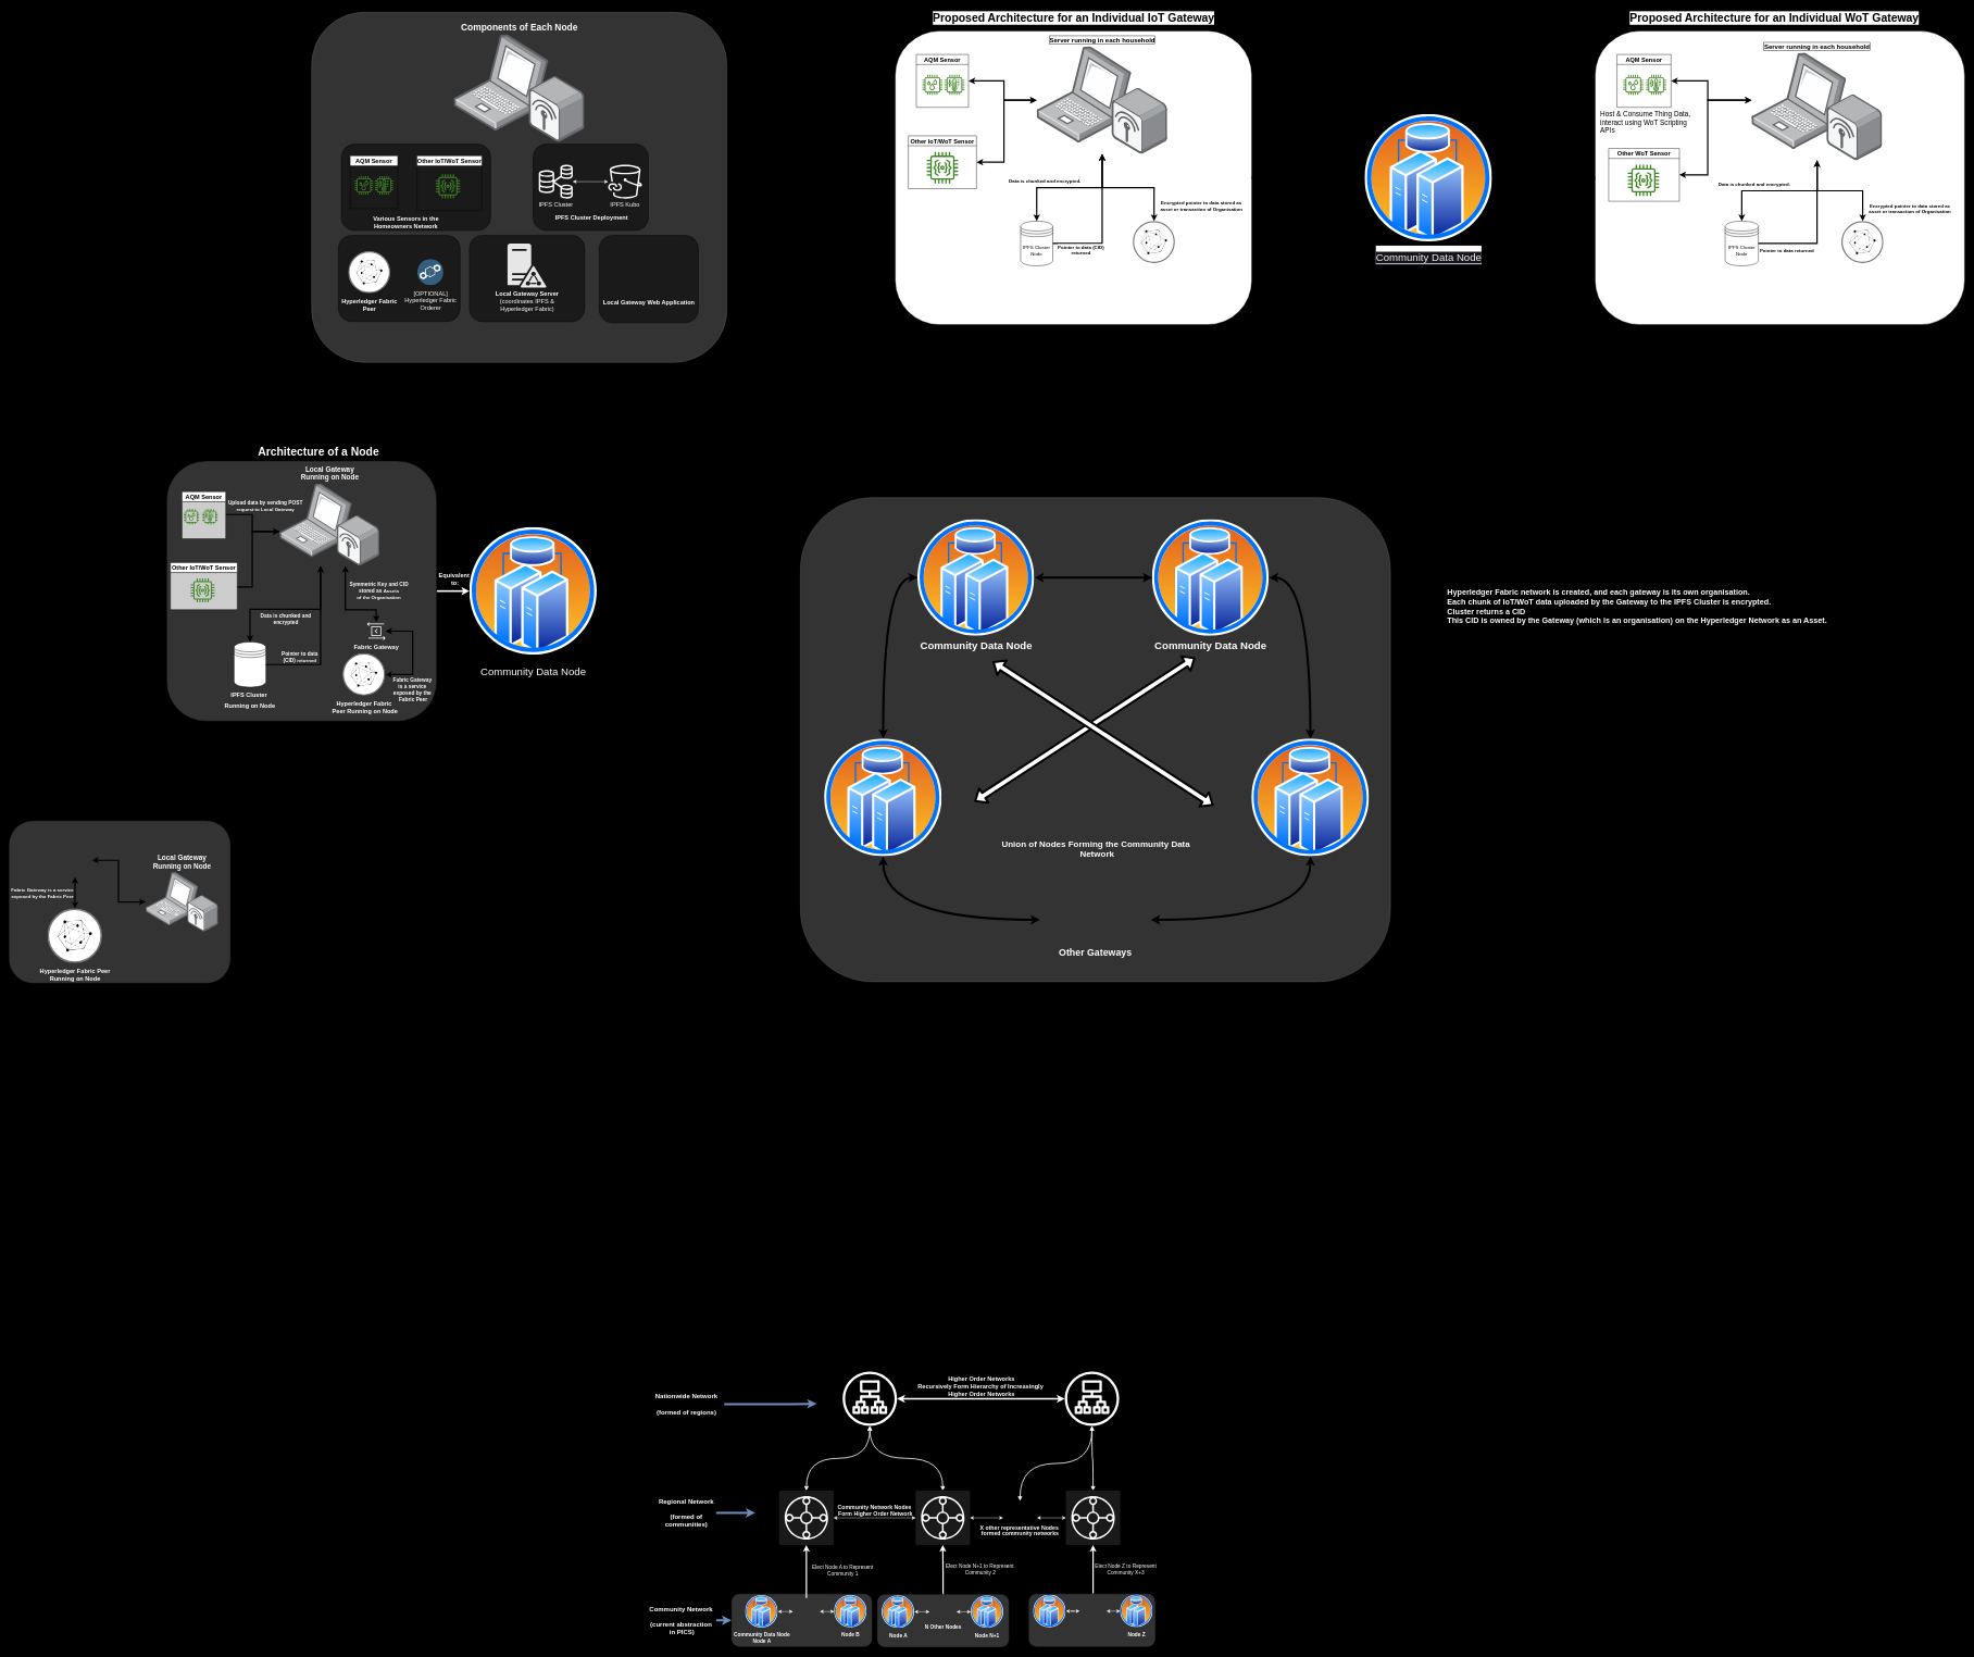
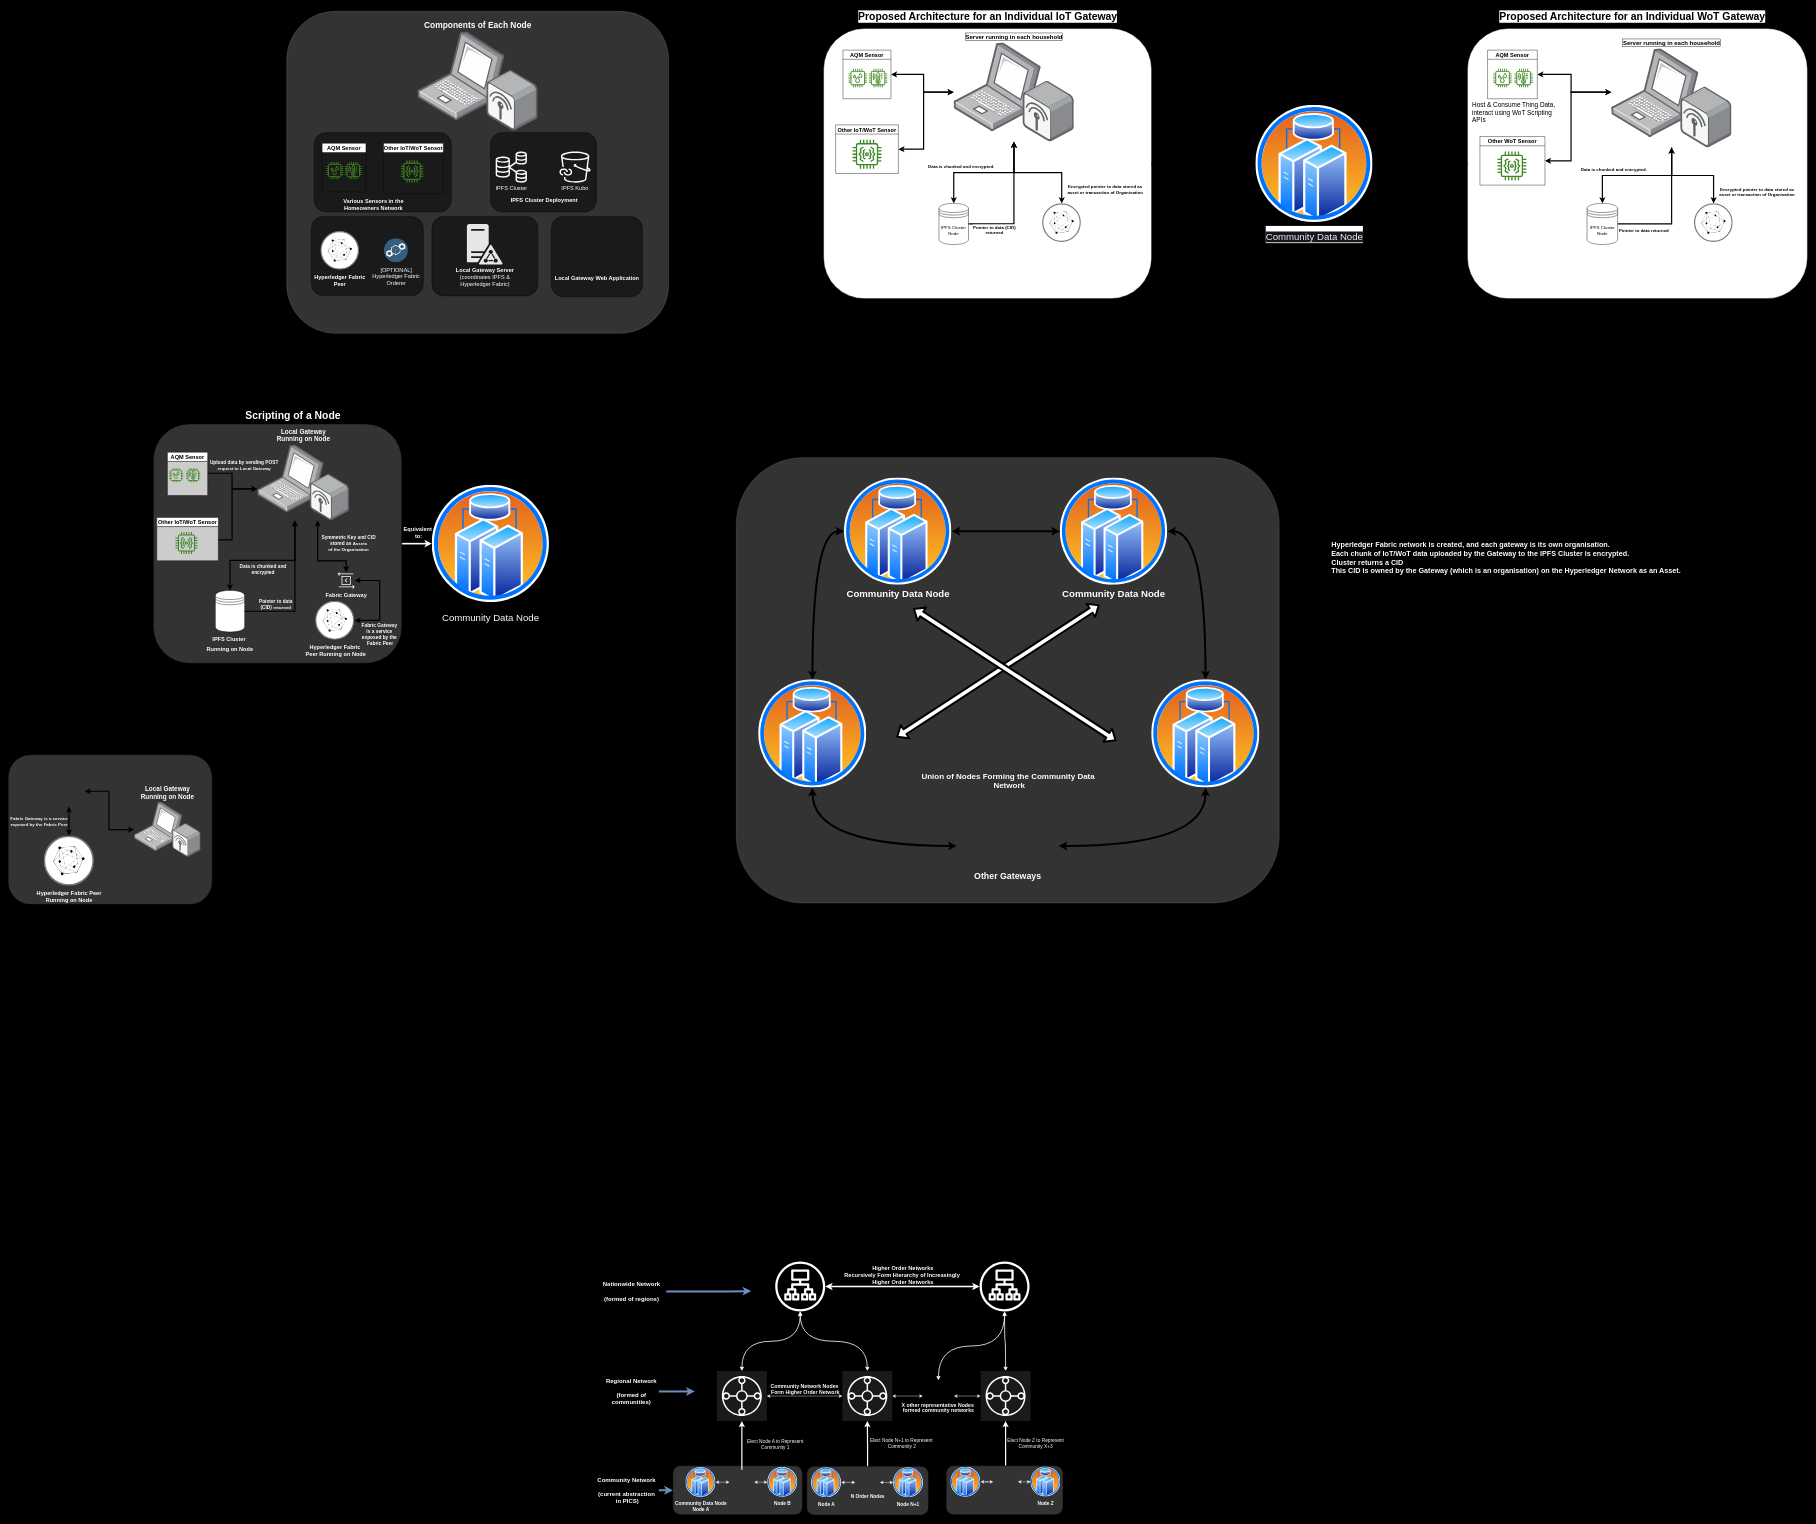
- <mxCell id="69" style="edgeStyle=orthogonalEdgeStyle;rounded=0;orthogonalLoop=1;jettySize=auto;html=1;startArrow=classic;startFill=1;strokeColor=#FFFFFF;" parent="68" source="70" target="71" edge="1"><mxGeometry relative="1" as="geometry"><mxPoint x="166.002" y="51.378" as="targetPoint" /></mxGeometry></mxCell>
- <mxCell id="99" value="&lt;b&gt;&lt;font style=&quot;font-size: 26px;&quot;&gt;Architecture of a Node&lt;/font&gt;&lt;/b&gt;" style="text;html=1;align=center;verticalAlign=middle;resizable=0;points=[];autosize=1;strokeColor=none;fillColor=none;labelBackgroundColor=none;fontSize=11;fontFamily=Helvetica;fontColor=#FFFFFF;container=0;" parent="1" vertex="1"><mxGeometry x="583.774" y="1015.999" width="297" height="43" as="geometry" /></mxCell>
+ <mxCell id="99" value="&lt;b&gt;&lt;font style=&quot;font-size: 26px;&quot;&gt;Scripting of a Node&lt;/font&gt;&lt;/b&gt;" style="text;html=1;align=center;verticalAlign=middle;resizable=0;points=[];autosize=1;strokeColor=none;fillColor=none;labelBackgroundColor=none;fontSize=11;fontFamily=Helvetica;fontColor=#FFFFFF;container=0;" parent="1" vertex="1"><mxGeometry x="583.774" y="1015.999" width="297" height="43" as="geometry" /></mxCell>
- <mxCell id="163" value="&lt;p style=&quot;line-height: 100%;&quot;&gt;&lt;font style=&quot;&quot; color=&quot;#ffffff&quot;&gt;&lt;b style=&quot;&quot;&gt;N Other Nodes&lt;/b&gt;&lt;/font&gt;&lt;/p&gt;" style="shape=image;html=1;verticalAlign=top;verticalLabelPosition=bottom;labelBackgroundColor=none;imageAspect=0;aspect=fixed;image=https://cdn0.iconfinder.com/data/icons/simple-lines-filled/32/37_More_Functions_Menu_Horizontal_Dots_Hidden-128.png;container=0;spacingTop=-17;spacing=0;" parent="158" vertex="1"><mxGeometry x="121" y="9.6" width="61.8" height="61.8" as="geometry" /></mxCell>
+ <mxCell id="163" value="&lt;p style=&quot;line-height: 100%;&quot;&gt;&lt;font style=&quot;&quot; color=&quot;#ffffff&quot;&gt;&lt;b style=&quot;&quot;&gt;N Order Nodes&lt;/b&gt;&lt;/font&gt;&lt;/p&gt;" style="shape=image;html=1;verticalAlign=top;verticalLabelPosition=bottom;labelBackgroundColor=none;imageAspect=0;aspect=fixed;image=https://cdn0.iconfinder.com/data/icons/simple-lines-filled/32/37_More_Functions_Menu_Horizontal_Dots_Hidden-128.png;container=0;spacingTop=-17;spacing=0;" parent="158" vertex="1"><mxGeometry x="121" y="9.6" width="61.8" height="61.8" as="geometry" /></mxCell>
